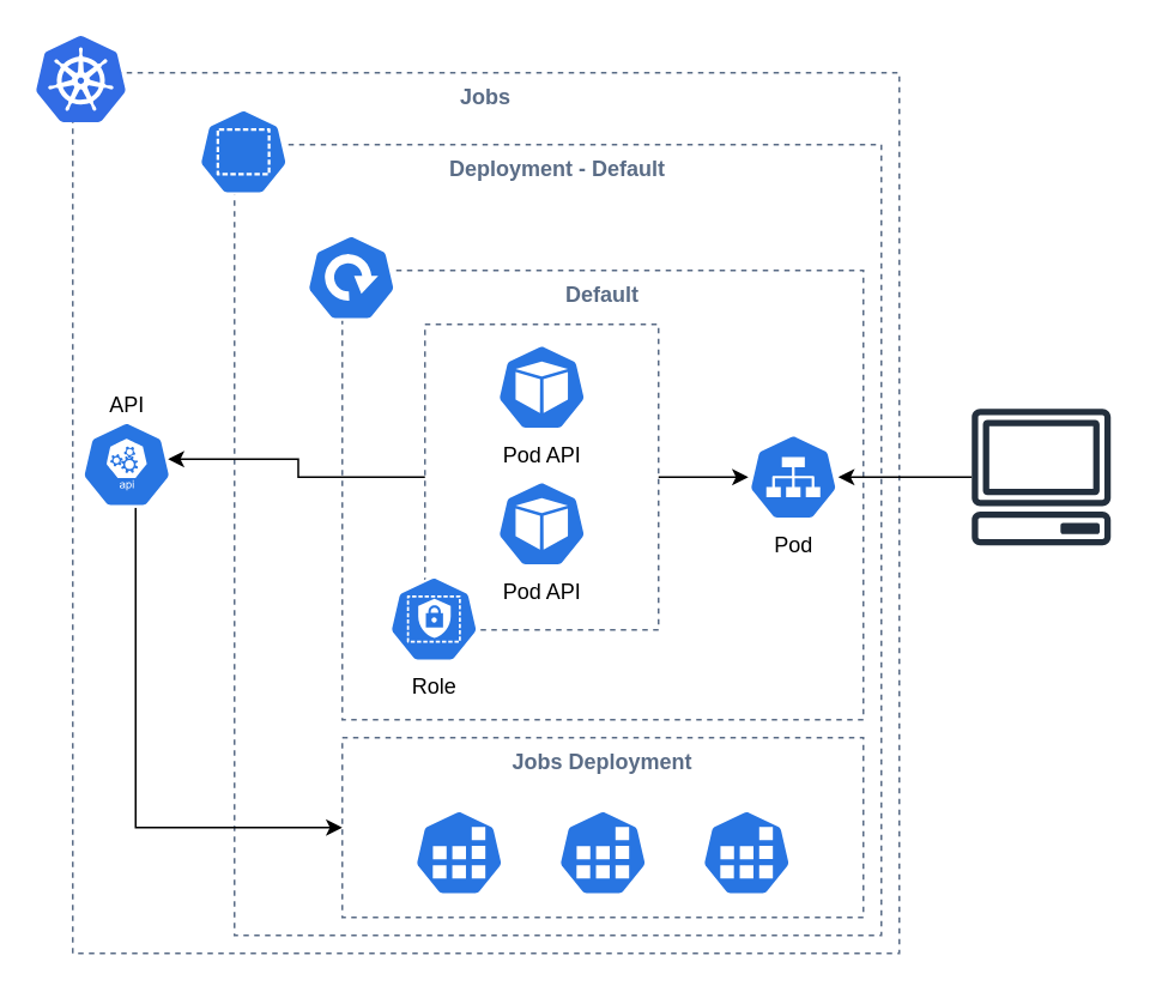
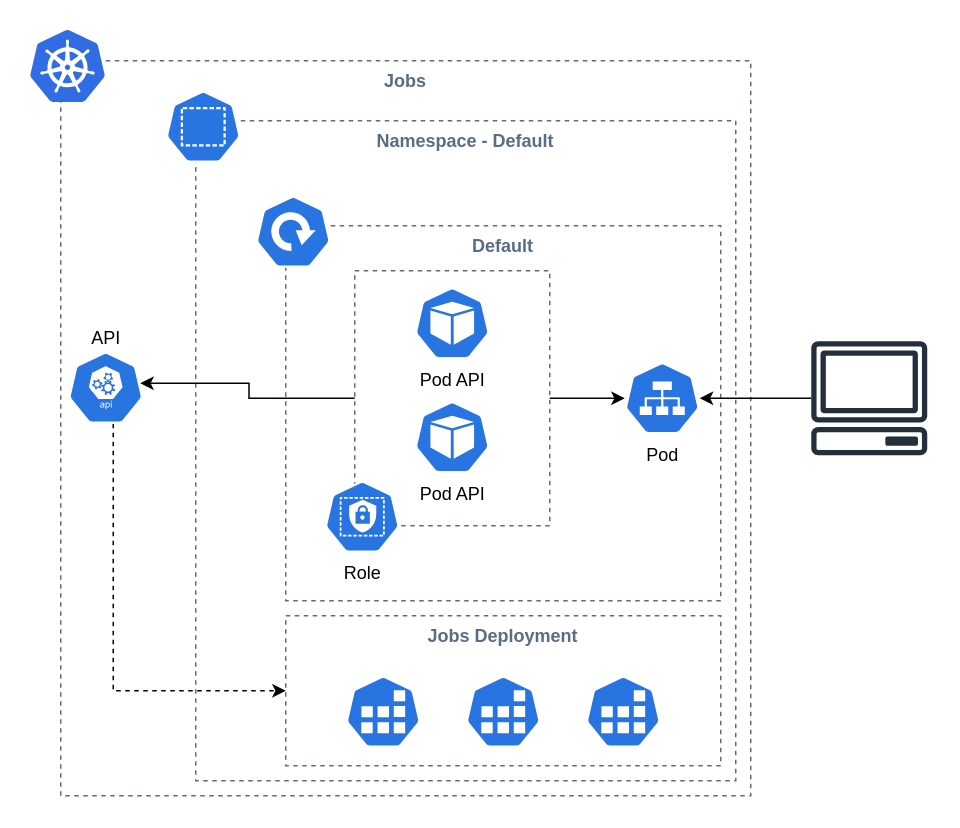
- <mxCell id="3" value="Deployment - Default" style="fillColor=none;strokeColor=#5A6C86;dashed=1;verticalAlign=top;fontStyle=1;fontColor=#5A6C86;" vertex="1" parent="1"><mxGeometry x="130" y="80" width="360" height="440" as="geometry" /></mxCell>
+ <mxCell id="3" value="Namespace - Default" style="fillColor=none;strokeColor=#5A6C86;dashed=1;verticalAlign=top;fontStyle=1;fontColor=#5A6C86;" vertex="1" parent="1"><mxGeometry x="130" y="80" width="360" height="440" as="geometry" /></mxCell>
- <mxCell id="11" style="edgeStyle=orthogonalEdgeStyle;rounded=0;orthogonalLoop=1;jettySize=auto;html=1;entryX=0;entryY=0.5;entryDx=0;entryDy=0;" edge="1" parent="1" source="12" target="4"><mxGeometry relative="1" as="geometry"><Array as="points"><mxPoint x="75" y="460" /></Array></mxGeometry></mxCell>
+ <mxCell id="11" style="edgeStyle=orthogonalEdgeStyle;rounded=0;orthogonalLoop=1;jettySize=auto;html=1;entryX=0;entryY=0.5;entryDx=0;entryDy=0;dashed=1;" edge="1" parent="1" source="12" target="4"><mxGeometry relative="1" as="geometry"><Array as="points"><mxPoint x="75" y="460" /></Array></mxGeometry></mxCell>
